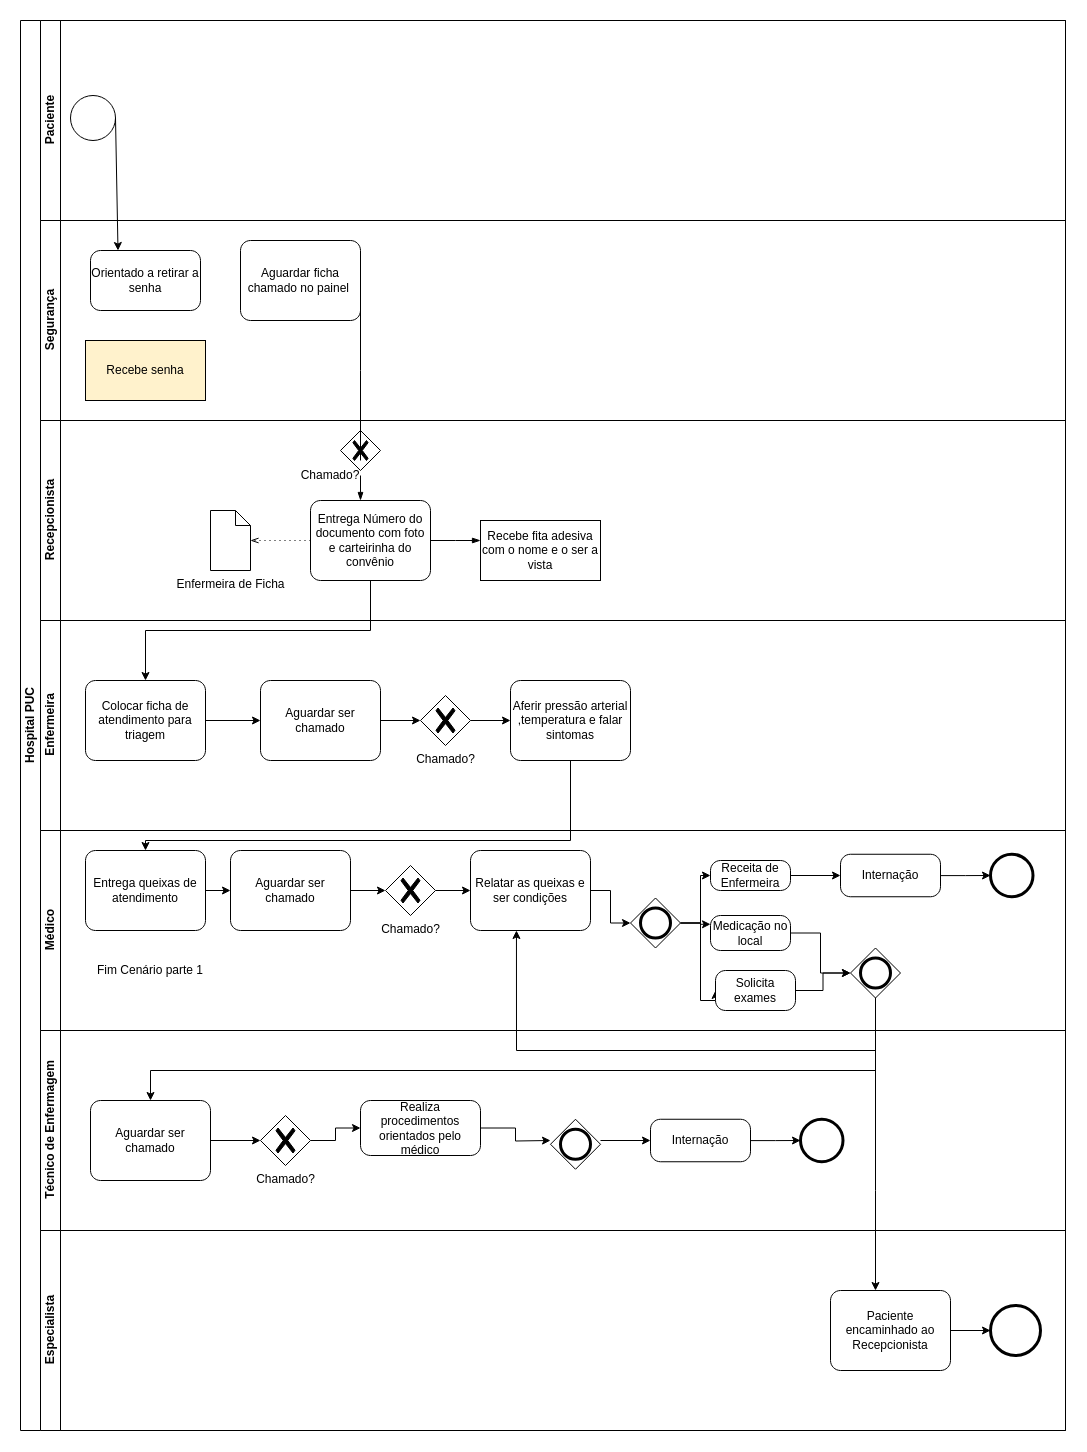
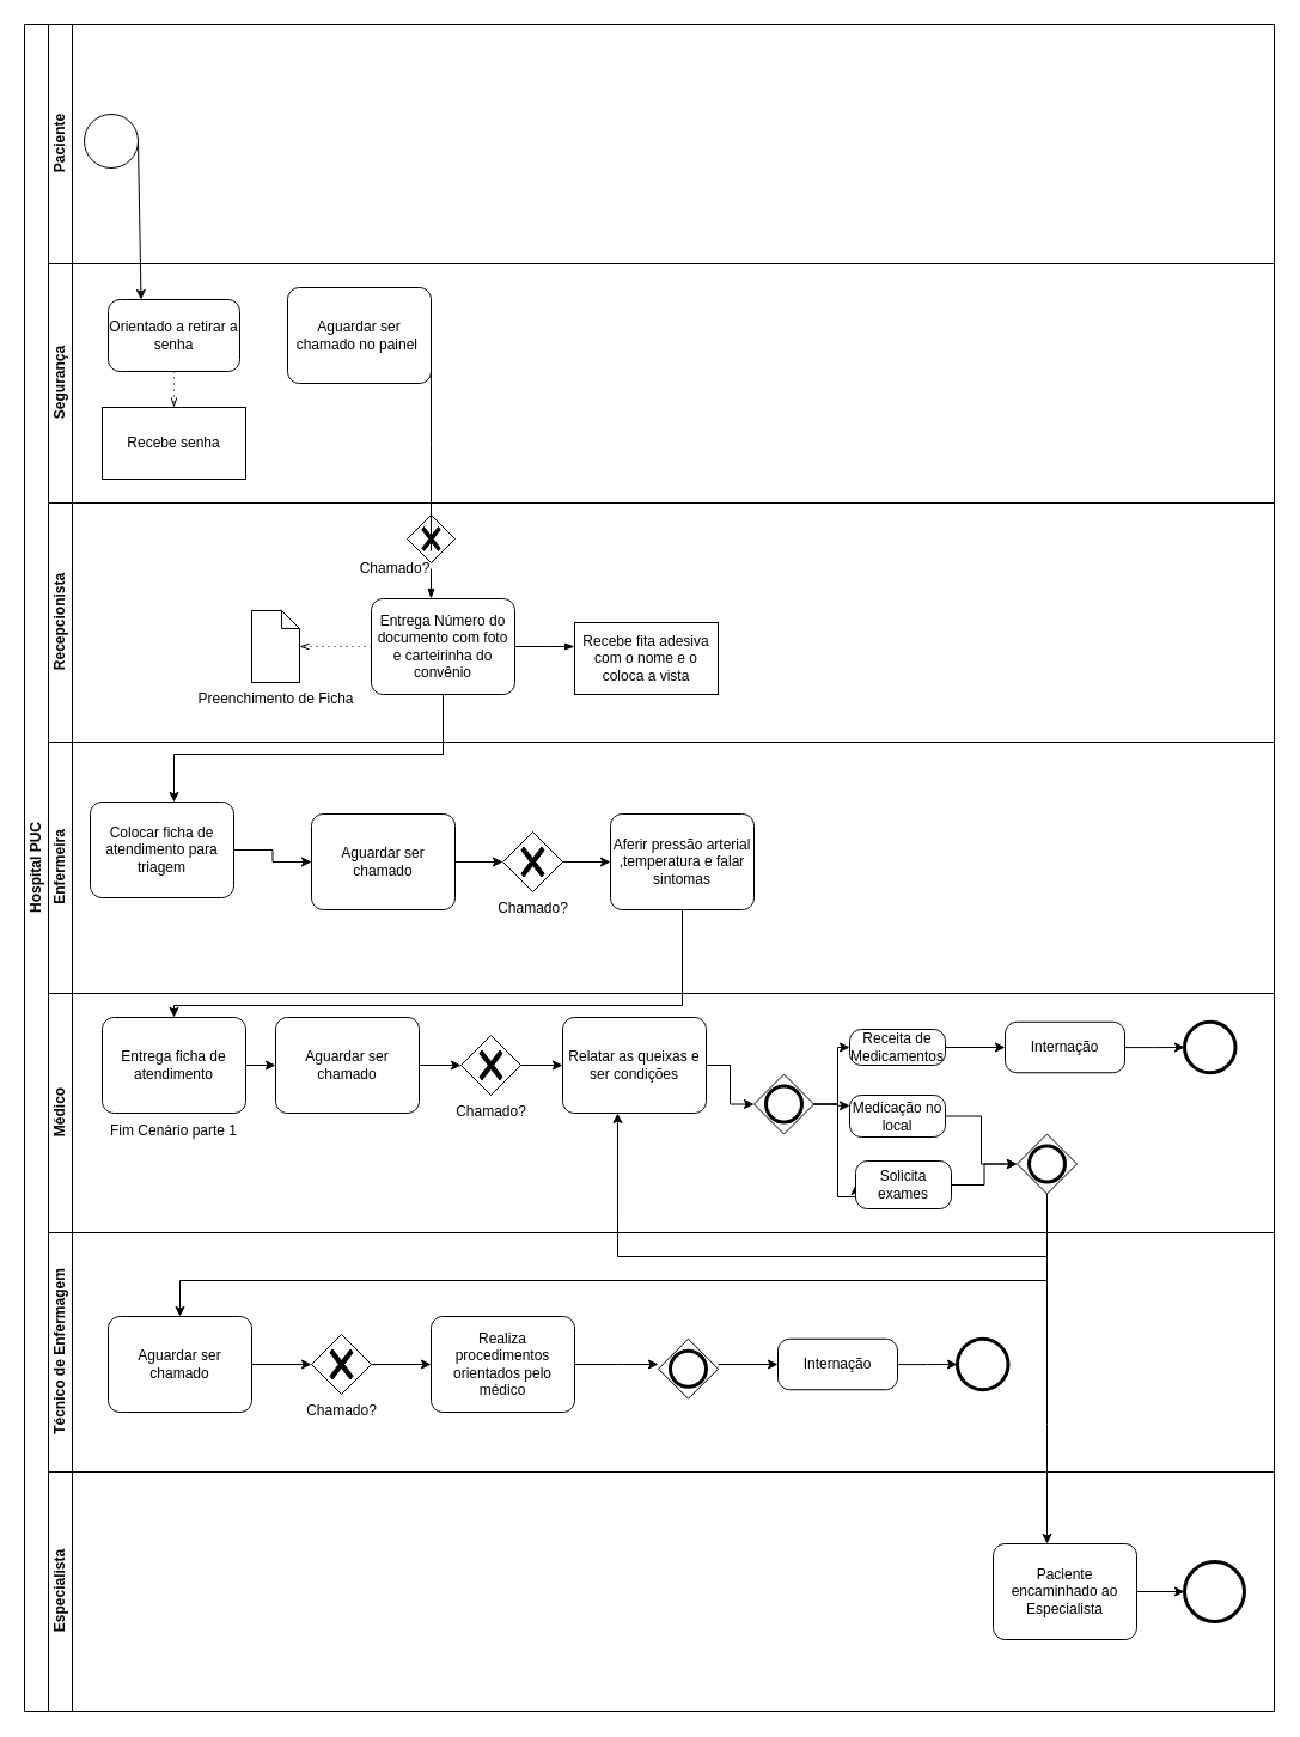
- <mxCell id="9" value="Aguardar ficha chamado no painel&amp;nbsp;" style="points=[[0.25,0,0],[0.5,0,0],[0.75,0,0],[1,0.25,0],[1,0.5,0],[1,0.75,0],[0.75,1,0],[0.5,1,0],[0.25,1,0],[0,0.75,0],[0,0.5,0],[0,0.25,0]];shape=mxgraph.bpmn.task;whiteSpace=wrap;rectStyle=rounded;size=10;html=1;container=1;expand=0;collapsible=0;taskMarker=abstract;" vertex="1" parent="5"><mxGeometry x="200" y="20" width="120" height="80" as="geometry" /></mxCell>
+ <mxCell id="9" value="Aguardar ser chamado no painel&amp;nbsp;" style="points=[[0.25,0,0],[0.5,0,0],[0.75,0,0],[1,0.25,0],[1,0.5,0],[1,0.75,0],[0.75,1,0],[0.5,1,0],[0.25,1,0],[0,0.75,0],[0,0.5,0],[0,0.25,0]];shape=mxgraph.bpmn.task;whiteSpace=wrap;rectStyle=rounded;size=10;html=1;container=1;expand=0;collapsible=0;taskMarker=abstract;" vertex="1" parent="5"><mxGeometry x="200" y="20" width="120" height="80" as="geometry" /></mxCell>
+ <mxCell id="8" value="" style="edgeStyle=elbowEdgeStyle;fontSize=12;html=1;endFill=0;startFill=0;endSize=6;startSize=6;dashed=1;dashPattern=1 4;endArrow=openThin;startArrow=none;rounded=0;exitX=0.5;exitY=1;exitDx=0;exitDy=0;exitPerimeter=0;entryX=0.5;entryY=0;entryDx=0;entryDy=0;" edge="1" parent="5" source="6" target="7"><mxGeometry width="160" relative="1" as="geometry"><mxPoint x="270" y="100" as="sourcePoint" /><mxPoint x="430" y="100" as="targetPoint" /></mxGeometry></mxCell>
- <mxCell id="7" value="Recebe senha" style="rounded=0;whiteSpace=wrap;html=1;fillColor=#fff2cc;" vertex="1" parent="5"><mxGeometry x="45" y="120" width="120" height="60" as="geometry" /></mxCell>
+ <mxCell id="7" value="Recebe senha" style="rounded=0;whiteSpace=wrap;html=1;" vertex="1" parent="5"><mxGeometry x="45" y="120" width="120" height="60" as="geometry" /></mxCell>
- <mxCell id="14" value="Recebe fita adesiva com o nome e o ser a vista" style="rounded=0;whiteSpace=wrap;html=1;" vertex="1" parent="10"><mxGeometry x="440" y="100" width="120" height="60" as="geometry" /></mxCell>
+ <mxCell id="14" value="Recebe fita adesiva com o nome e o coloca a vista" style="rounded=0;whiteSpace=wrap;html=1;" vertex="1" parent="10"><mxGeometry x="440" y="100" width="120" height="60" as="geometry" /></mxCell>
- <mxCell id="13" value="Enfermeira de Ficha" style="shape=mxgraph.bpmn.data;labelPosition=center;verticalLabelPosition=bottom;align=center;verticalAlign=top;size=15;html=1;" vertex="1" parent="10"><mxGeometry x="170" y="90" width="40" height="60" as="geometry" /></mxCell>
+ <mxCell id="13" value="Preenchimento de Ficha" style="shape=mxgraph.bpmn.data;labelPosition=center;verticalLabelPosition=bottom;align=center;verticalAlign=top;size=15;html=1;" vertex="1" parent="10"><mxGeometry x="170" y="90" width="40" height="60" as="geometry" /></mxCell>
- <mxCell id="17" value="Colocar ficha de atendimento para triagem" style="points=[[0.25,0,0],[0.5,0,0],[0.75,0,0],[1,0.25,0],[1,0.5,0],[1,0.75,0],[0.75,1,0],[0.5,1,0],[0.25,1,0],[0,0.75,0],[0,0.5,0],[0,0.25,0]];shape=mxgraph.bpmn.task;whiteSpace=wrap;rectStyle=rounded;size=10;html=1;container=1;expand=0;collapsible=0;taskMarker=abstract;" vertex="1" parent="15"><mxGeometry x="45" y="60" width="120" height="80" as="geometry" /></mxCell>
+ <mxCell id="17" value="Colocar ficha de atendimento para triagem" style="points=[[0.25,0,0],[0.5,0,0],[0.75,0,0],[1,0.25,0],[1,0.5,0],[1,0.75,0],[0.75,1,0],[0.5,1,0],[0.25,1,0],[0,0.75,0],[0,0.5,0],[0,0.25,0]];shape=mxgraph.bpmn.task;whiteSpace=wrap;rectStyle=rounded;size=10;html=1;container=1;expand=0;collapsible=0;taskMarker=abstract;" vertex="1" parent="15"><mxGeometry x="35" y="50" width="120" height="80" as="geometry" /></mxCell>
- <mxCell id="44" value="Receita de Enfermeira" style="points=[[0.25,0,0],[0.5,0,0],[0.75,0,0],[1,0.25,0],[1,0.5,0],[1,0.75,0],[0.75,1,0],[0.5,1,0],[0.25,1,0],[0,0.75,0],[0,0.5,0],[0,0.25,0]];shape=mxgraph.bpmn.task;whiteSpace=wrap;rectStyle=rounded;size=10;html=1;container=1;expand=0;collapsible=0;taskMarker=abstract;" vertex="1" parent="23"><mxGeometry x="670" y="30" width="80" height="30" as="geometry" /></mxCell>
+ <mxCell id="44" value="Receita de Medicamentos" style="points=[[0.25,0,0],[0.5,0,0],[0.75,0,0],[1,0.25,0],[1,0.5,0],[1,0.75,0],[0.75,1,0],[0.5,1,0],[0.25,1,0],[0,0.75,0],[0,0.5,0],[0,0.25,0]];shape=mxgraph.bpmn.task;whiteSpace=wrap;rectStyle=rounded;size=10;html=1;container=1;expand=0;collapsible=0;taskMarker=abstract;" vertex="1" parent="23"><mxGeometry x="670" y="30" width="80" height="30" as="geometry" /></mxCell>
- <mxCell id="25" value="Entrega queixas de atendimento" style="points=[[0.25,0,0],[0.5,0,0],[0.75,0,0],[1,0.25,0],[1,0.5,0],[1,0.75,0],[0.75,1,0],[0.5,1,0],[0.25,1,0],[0,0.75,0],[0,0.5,0],[0,0.25,0]];shape=mxgraph.bpmn.task;whiteSpace=wrap;rectStyle=rounded;size=10;html=1;container=1;expand=0;collapsible=0;taskMarker=abstract;" vertex="1" parent="23"><mxGeometry x="45" y="20" width="120" height="80" as="geometry" /></mxCell>
+ <mxCell id="25" value="Entrega ficha de atendimento" style="points=[[0.25,0,0],[0.5,0,0],[0.75,0,0],[1,0.25,0],[1,0.5,0],[1,0.75,0],[0.75,1,0],[0.5,1,0],[0.25,1,0],[0,0.75,0],[0,0.5,0],[0,0.25,0]];shape=mxgraph.bpmn.task;whiteSpace=wrap;rectStyle=rounded;size=10;html=1;container=1;expand=0;collapsible=0;taskMarker=abstract;" vertex="1" parent="23"><mxGeometry x="45" y="20" width="120" height="80" as="geometry" /></mxCell>
- <mxCell id="26" value="Fim Cenário parte 1" style="text;html=1;strokeColor=none;fillColor=none;align=center;verticalAlign=middle;whiteSpace=wrap;rounded=0;" vertex="1" parent="23"><mxGeometry x="50" y="125" width="120" height="30" as="geometry" /></mxCell>
+ <mxCell id="26" value="Fim Cenário parte 1" style="text;html=1;strokeColor=none;fillColor=none;align=center;verticalAlign=middle;whiteSpace=wrap;rounded=0;" vertex="1" parent="23"><mxGeometry x="45" y="100" width="120" height="30" as="geometry" /></mxCell>
- <mxCell id="54" value="Realiza procedimentos orientados pelo médico" style="points=[[0.25,0,0],[0.5,0,0],[0.75,0,0],[1,0.25,0],[1,0.5,0],[1,0.75,0],[0.75,1,0],[0.5,1,0],[0.25,1,0],[0,0.75,0],[0,0.5,0],[0,0.25,0]];shape=mxgraph.bpmn.task;whiteSpace=wrap;rectStyle=rounded;size=10;html=1;container=1;expand=0;collapsible=0;taskMarker=abstract;" vertex="1" parent="48"><mxGeometry x="320" y="70" width="120" height="55" as="geometry" /></mxCell>
+ <mxCell id="54" value="Realiza procedimentos orientados pelo médico" style="points=[[0.25,0,0],[0.5,0,0],[0.75,0,0],[1,0.25,0],[1,0.5,0],[1,0.75,0],[0.75,1,0],[0.5,1,0],[0.25,1,0],[0,0.75,0],[0,0.5,0],[0,0.25,0]];shape=mxgraph.bpmn.task;whiteSpace=wrap;rectStyle=rounded;size=10;html=1;container=1;expand=0;collapsible=0;taskMarker=abstract;" vertex="1" parent="48"><mxGeometry x="320" y="70" width="120" height="80" as="geometry" /></mxCell>
- <mxCell id="62" value="Paciente encaminhado ao Recepcionista" style="points=[[0.25,0,0],[0.5,0,0],[0.75,0,0],[1,0.25,0],[1,0.5,0],[1,0.75,0],[0.75,1,0],[0.5,1,0],[0.25,1,0],[0,0.75,0],[0,0.5,0],[0,0.25,0]];shape=mxgraph.bpmn.task;whiteSpace=wrap;rectStyle=rounded;size=10;html=1;container=1;expand=0;collapsible=0;taskMarker=abstract;" vertex="1" parent="60"><mxGeometry x="790" y="60" width="120" height="80" as="geometry" /></mxCell>
+ <mxCell id="62" value="Paciente encaminhado ao Especialista" style="points=[[0.25,0,0],[0.5,0,0],[0.75,0,0],[1,0.25,0],[1,0.5,0],[1,0.75,0],[0.75,1,0],[0.5,1,0],[0.25,1,0],[0,0.75,0],[0,0.5,0],[0,0.25,0]];shape=mxgraph.bpmn.task;whiteSpace=wrap;rectStyle=rounded;size=10;html=1;container=1;expand=0;collapsible=0;taskMarker=abstract;" vertex="1" parent="60"><mxGeometry x="790" y="60" width="120" height="80" as="geometry" /></mxCell>
